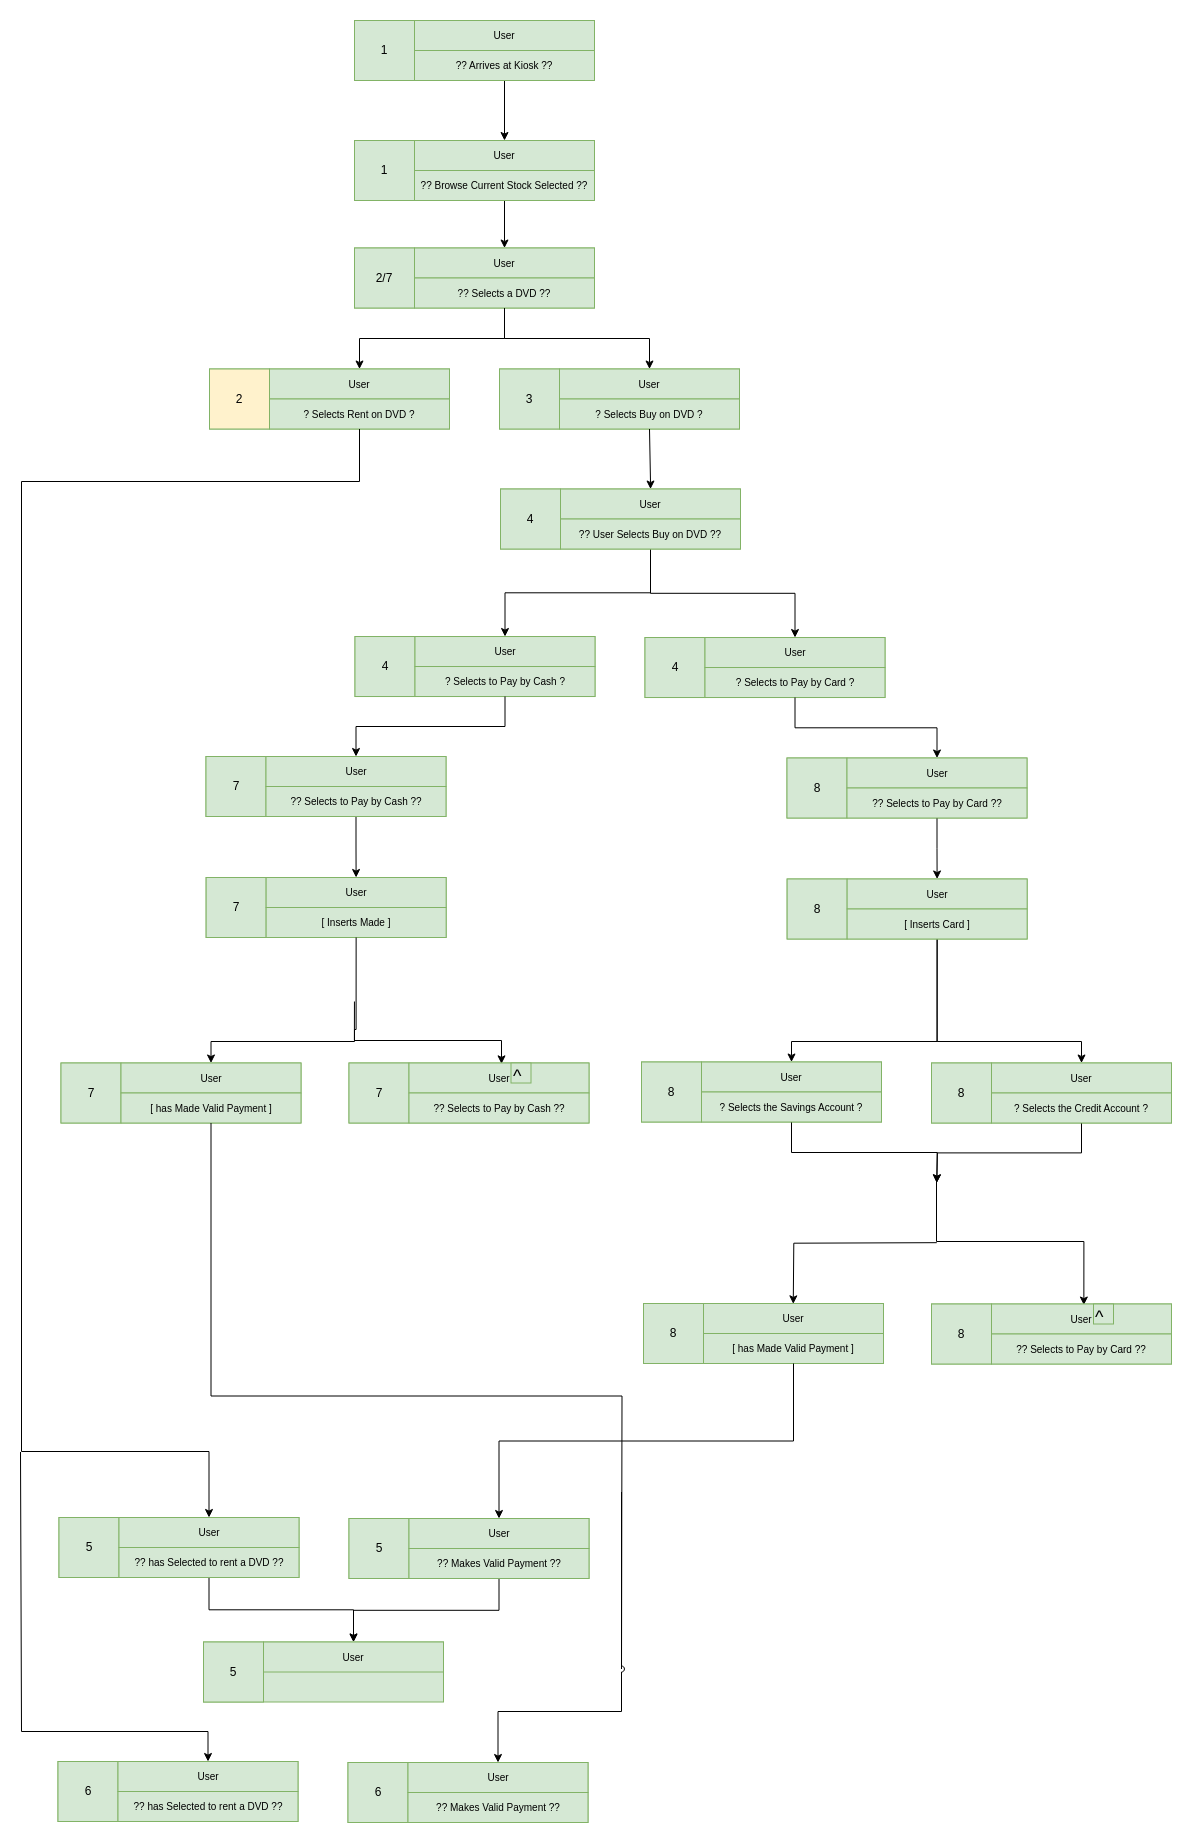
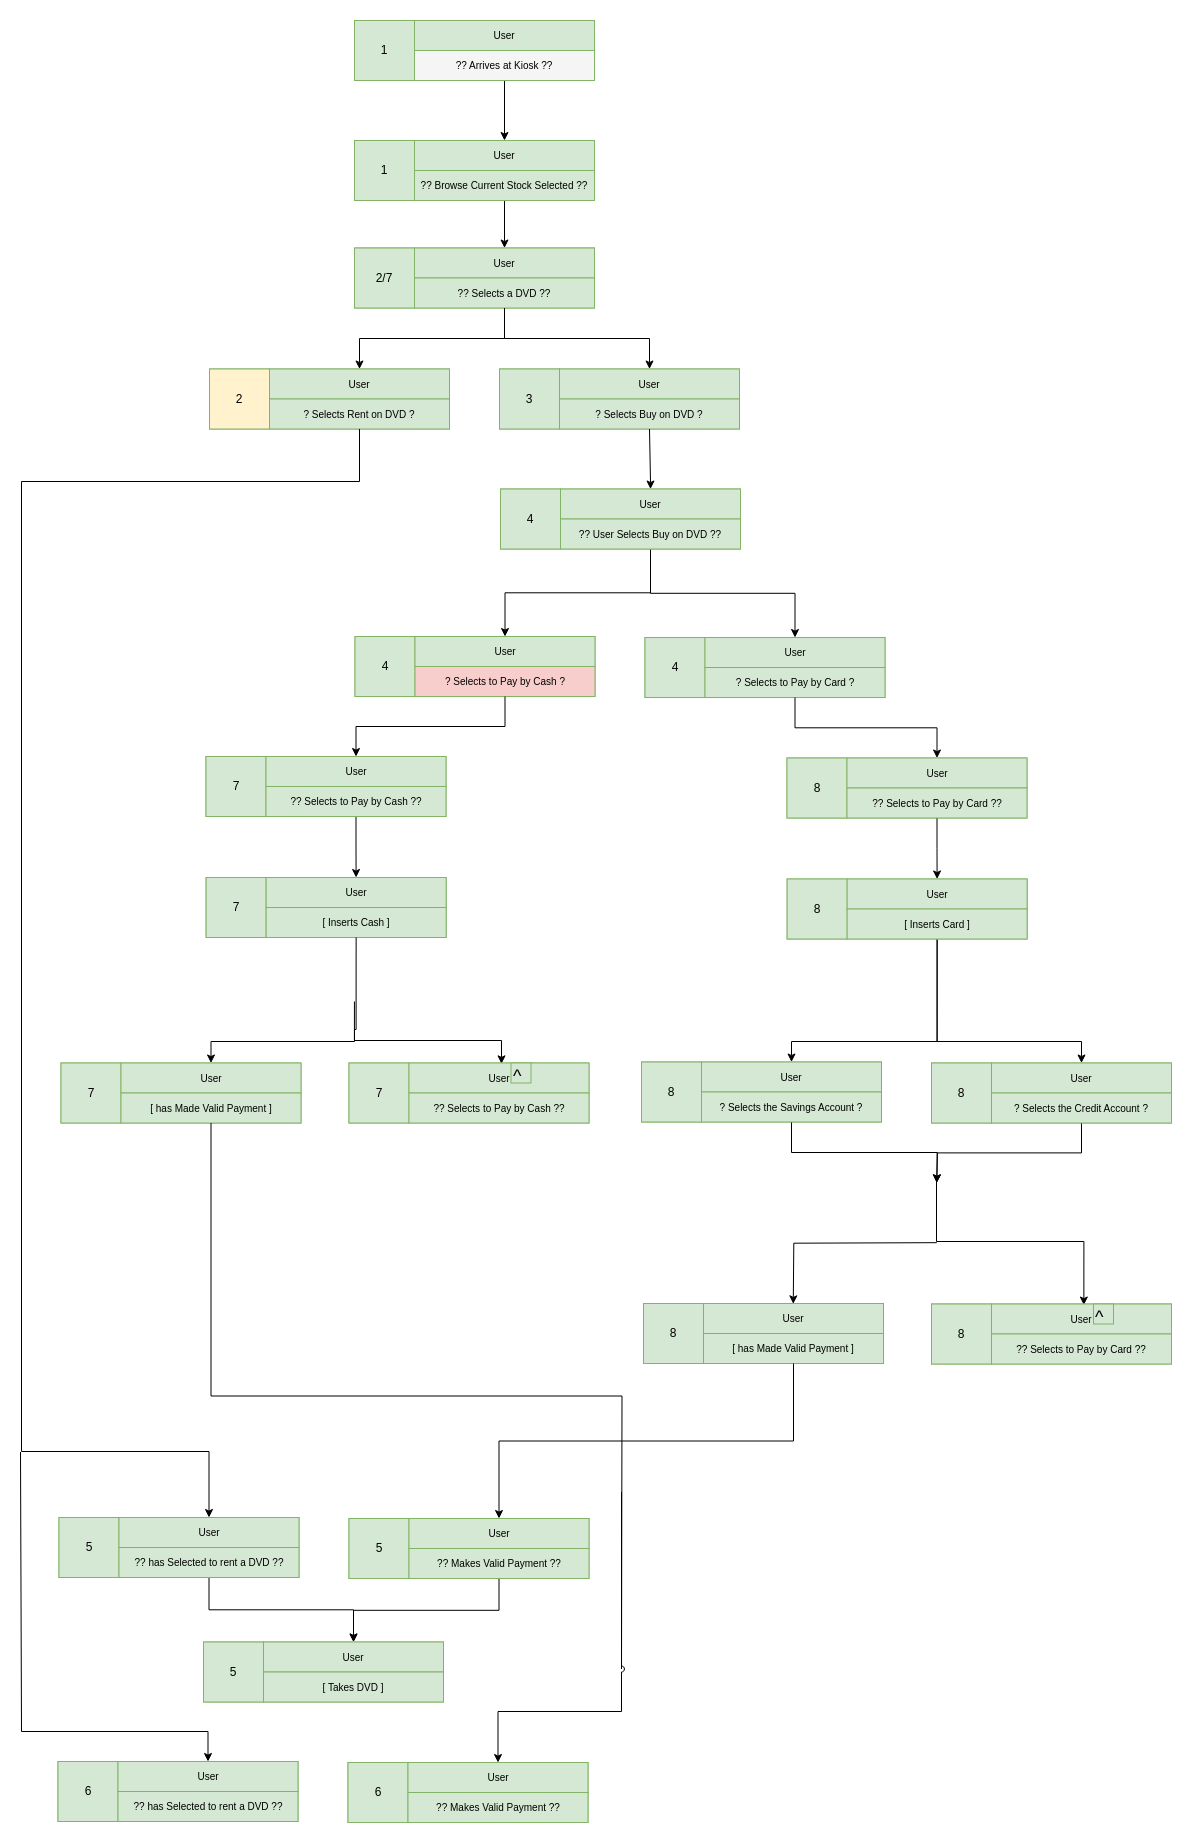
- <mxCell id="6" value="?? Arrives at Kiosk ??" style="rounded=0;whiteSpace=wrap;html=1;fontSize=10;fillColor=#d5e8d4;strokeColor=#82b366;" parent="1" vertex="1"><mxGeometry x="414" y="50" width="180" height="30" as="geometry" /></mxCell>
+ <mxCell id="6" value="?? Arrives at Kiosk ??" style="rounded=0;whiteSpace=wrap;html=1;fontSize=10;fillColor=#f5f5f5;strokeColor=#82b366;" parent="1" vertex="1"><mxGeometry x="414" y="50" width="180" height="30" as="geometry" /></mxCell>
- <mxCell id="35" value="? Selects to Pay by Cash ?" style="rounded=0;whiteSpace=wrap;html=1;fontSize=10;fillColor=#d5e8d4;strokeColor=#82b366;" parent="1" vertex="1"><mxGeometry x="414.5" y="666.017" width="180" height="30" as="geometry" /></mxCell>
+ <mxCell id="35" value="? Selects to Pay by Cash ?" style="rounded=0;whiteSpace=wrap;html=1;fontSize=10;fillColor=#f8cecc;strokeColor=#82b366;" parent="1" vertex="1"><mxGeometry x="414.5" y="666.017" width="180" height="30" as="geometry" /></mxCell>
- <mxCell id="48" value="[ Inserts Made ]" style="rounded=0;whiteSpace=wrap;html=1;fontSize=10;fillColor=#d5e8d4;strokeColor=#82b366;" parent="1" vertex="1"><mxGeometry x="265.643" y="907" width="180" height="30" as="geometry" /></mxCell>
+ <mxCell id="48" value="[ Inserts Cash ]" style="rounded=0;whiteSpace=wrap;html=1;fontSize=10;fillColor=#d5e8d4;strokeColor=#82b366;" parent="1" vertex="1"><mxGeometry x="265.643" y="907" width="180" height="30" as="geometry" /></mxCell>
+ <mxCell id="108" value="[ Takes DVD ]" style="rounded=0;whiteSpace=wrap;html=1;fontSize=10;fillColor=#d5e8d4;strokeColor=#82b366;" parent="1" vertex="1"><mxGeometry x="263" y="1671.5" width="180" height="30" as="geometry" /></mxCell>
